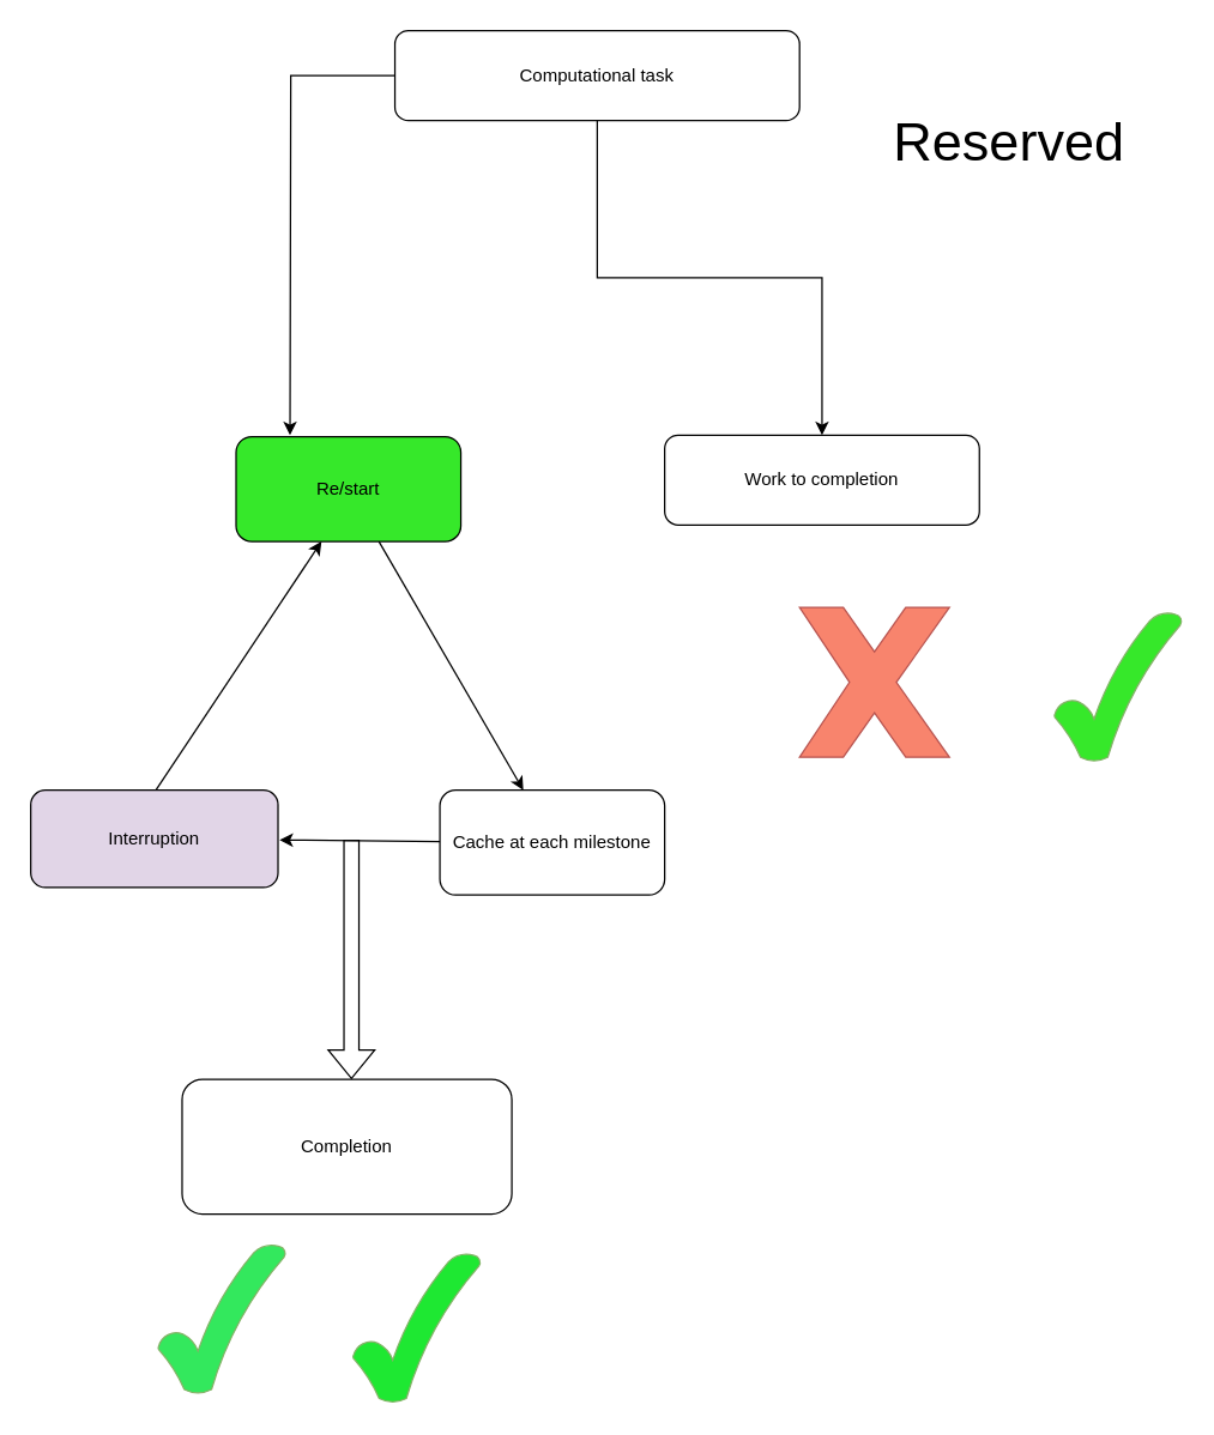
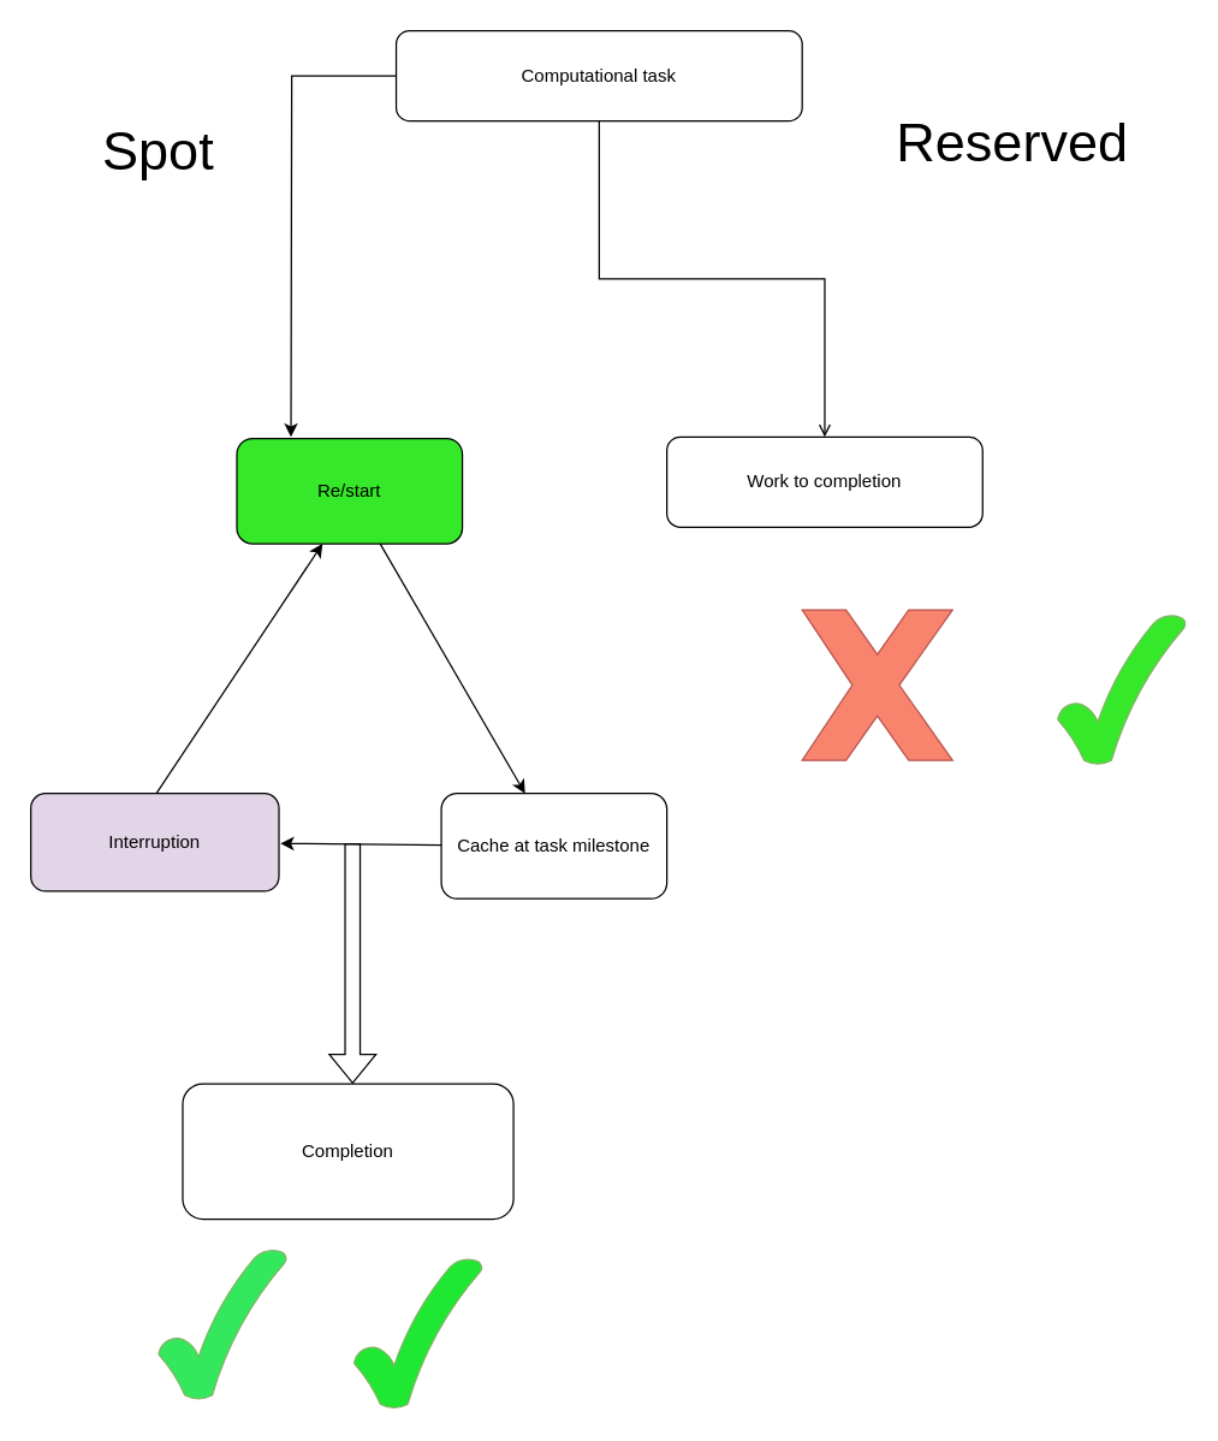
+ <mxCell id="6" value="&lt;font style=&quot;font-size: 36px;&quot;&gt;Spot&lt;/font&gt;" style="text;strokeColor=none;align=center;fillColor=none;html=1;verticalAlign=middle;whiteSpace=wrap;rounded=0;" parent="1" vertex="1"><mxGeometry x="20" y="60" width="170" height="80" as="geometry" /></mxCell>
- <mxCell id="3" value="" style="edgeStyle=orthogonalEdgeStyle;orthogonalLoop=1;jettySize=auto;html=1;rounded=0;" parent="1" source="4" target="5" edge="1"><mxGeometry relative="1" as="geometry" /></mxCell>
+ <mxCell id="3" value="" style="edgeStyle=orthogonalEdgeStyle;orthogonalLoop=1;jettySize=auto;html=1;rounded=0;endArrow=open;" parent="1" source="4" target="5" edge="1"><mxGeometry relative="1" as="geometry" /></mxCell>
- <mxCell id="11" value="Cache at each milestone" style="rounded=1;whiteSpace=wrap;html=1;" parent="1" vertex="1"><mxGeometry x="293" y="527" width="150" height="70" as="geometry" /></mxCell>
+ <mxCell id="11" value="Cache at task milestone" style="rounded=1;whiteSpace=wrap;html=1;" parent="1" vertex="1"><mxGeometry x="293" y="527" width="150" height="70" as="geometry" /></mxCell>
